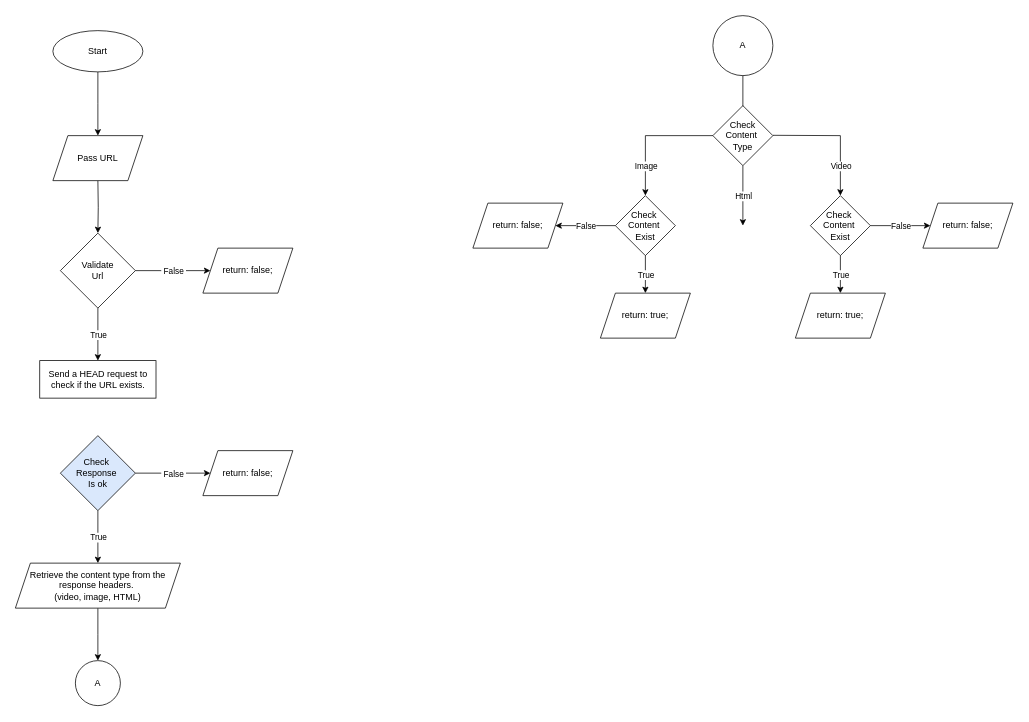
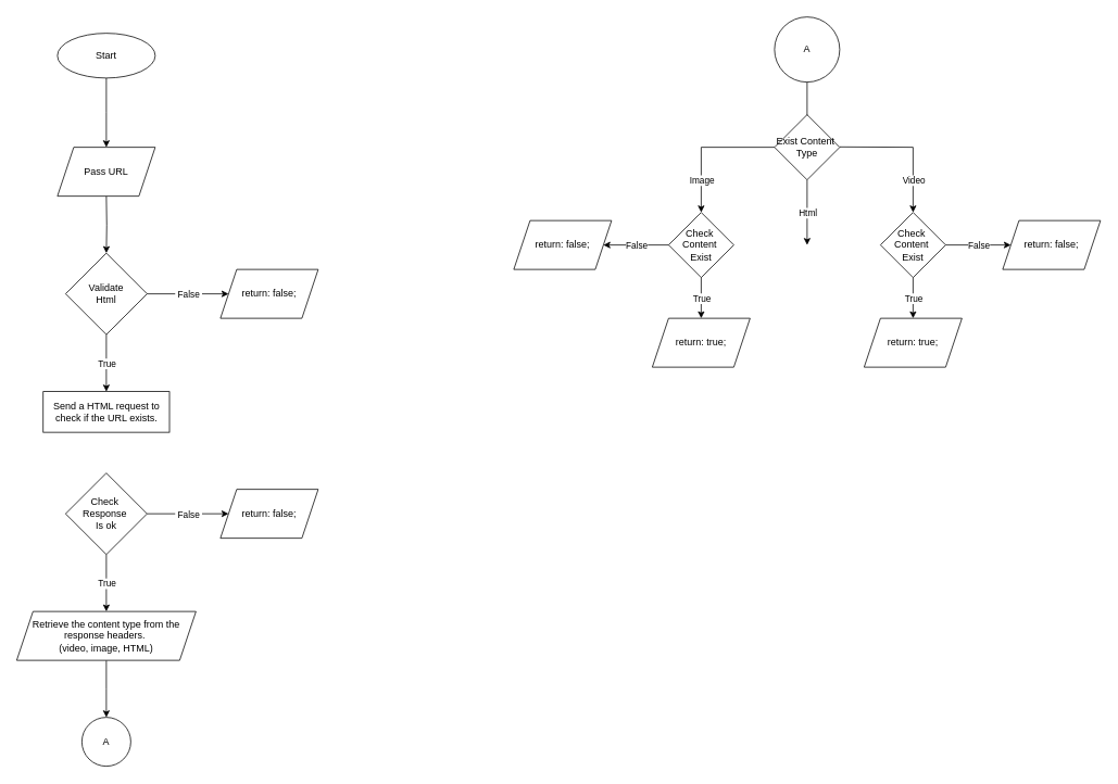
- <mxCell id="24" value="Check Content&amp;nbsp;&lt;div&gt;Type&lt;/div&gt;" style="rhombus;whiteSpace=wrap;html=1;" vertex="1" parent="1"><mxGeometry x="950" y="140" width="80" height="80" as="geometry" /></mxCell>
+ <mxCell id="24" value="Exist Content&amp;nbsp;&lt;div&gt;Type&lt;/div&gt;" style="rhombus;whiteSpace=wrap;html=1;" vertex="1" parent="1"><mxGeometry x="950" y="140" width="80" height="80" as="geometry" /></mxCell>
- <mxCell id="5" value="Validate&lt;div&gt;Url&lt;/div&gt;" style="rhombus;whiteSpace=wrap;html=1;" vertex="1" parent="1"><mxGeometry x="80" y="310" width="100" height="100" as="geometry" /></mxCell>
+ <mxCell id="5" value="Validate&lt;div&gt;Html&lt;/div&gt;" style="rhombus;whiteSpace=wrap;html=1;" vertex="1" parent="1"><mxGeometry x="80" y="310" width="100" height="100" as="geometry" /></mxCell>
- <mxCell id="12" value="Send a HEAD request to check if the URL exists." style="rounded=0;whiteSpace=wrap;html=1;" vertex="1" parent="1"><mxGeometry x="52.5" y="480" width="155" height="50" as="geometry" /></mxCell>
+ <mxCell id="12" value="Send a HTML request to check if the URL exists." style="rounded=0;whiteSpace=wrap;html=1;" vertex="1" parent="1"><mxGeometry x="52.5" y="480" width="155" height="50" as="geometry" /></mxCell>
- <mxCell id="16" value="&lt;div&gt;Check&amp;nbsp;&lt;/div&gt;&lt;div&gt;Response&amp;nbsp;&lt;/div&gt;&lt;div&gt;Is ok&lt;/div&gt;" style="rhombus;whiteSpace=wrap;html=1;fillColor=#dae8fc;" vertex="1" parent="1"><mxGeometry x="80" y="580" width="100" height="100" as="geometry" /></mxCell>
+ <mxCell id="16" value="&lt;div&gt;Check&amp;nbsp;&lt;/div&gt;&lt;div&gt;Response&amp;nbsp;&lt;/div&gt;&lt;div&gt;Is ok&lt;/div&gt;" style="rhombus;whiteSpace=wrap;html=1;" vertex="1" parent="1"><mxGeometry x="80" y="580" width="100" height="100" as="geometry" /></mxCell>
